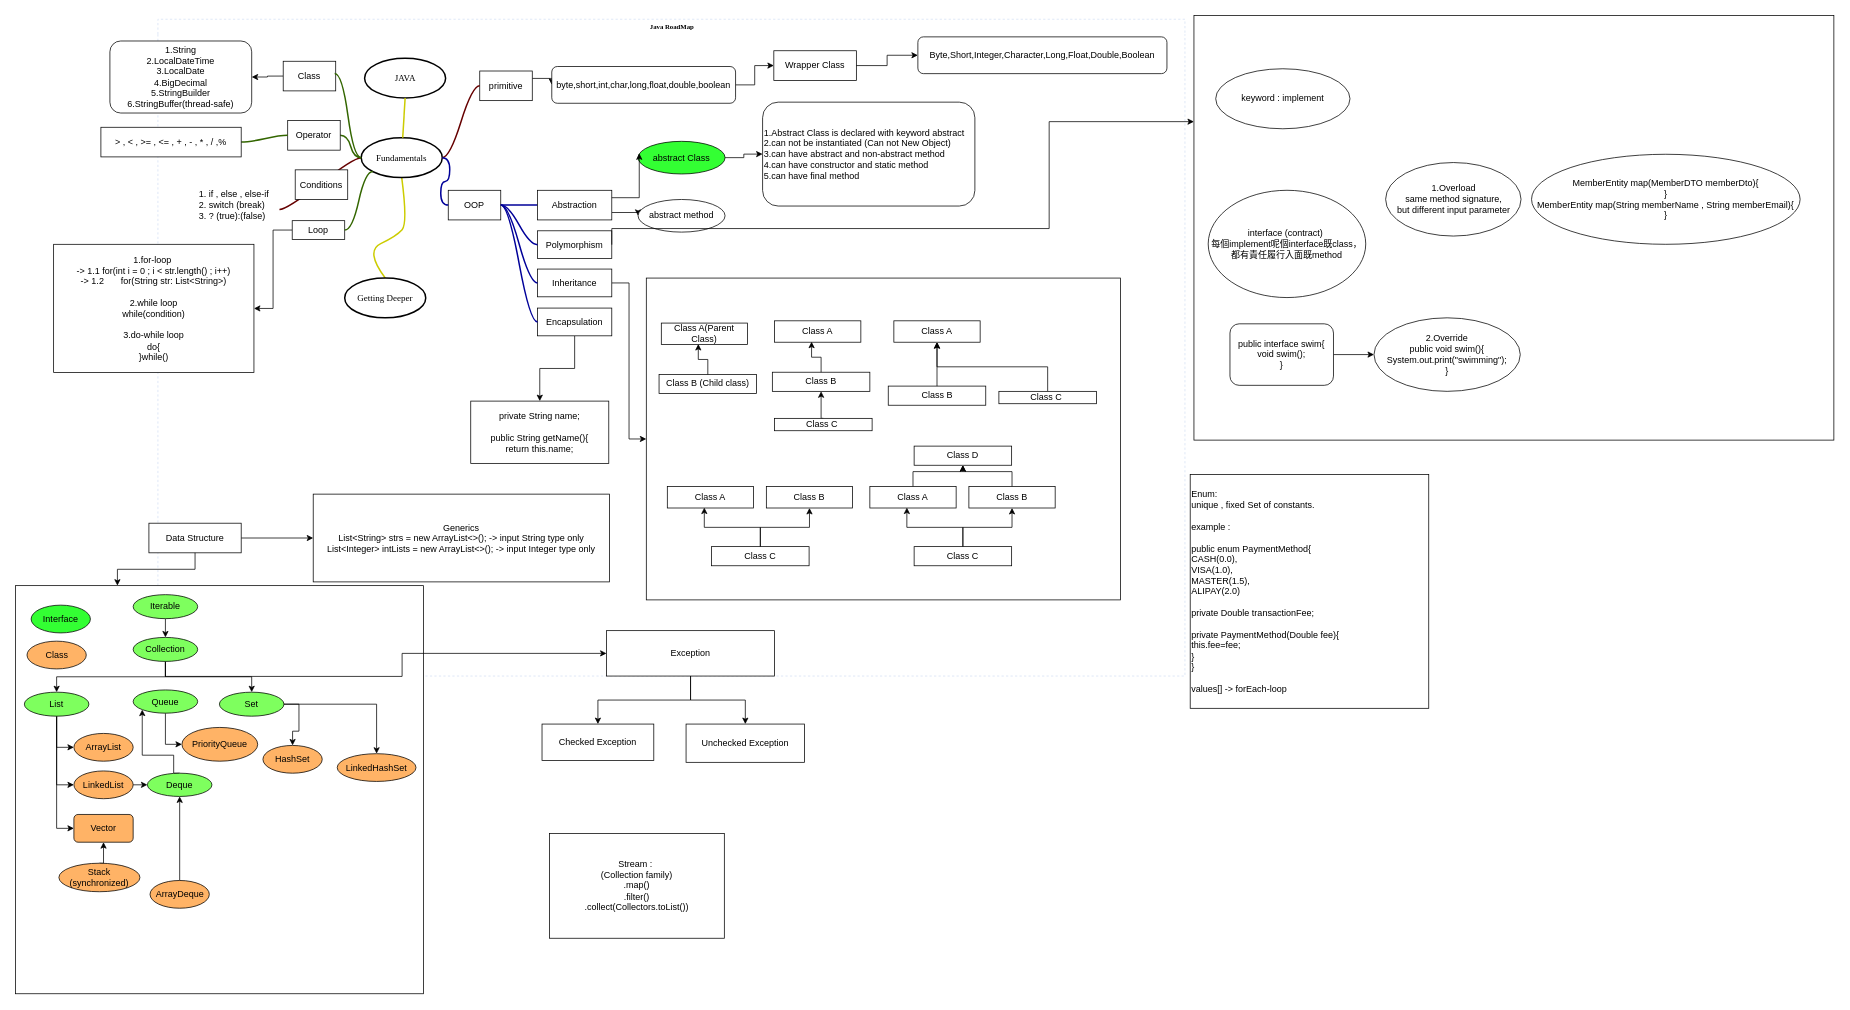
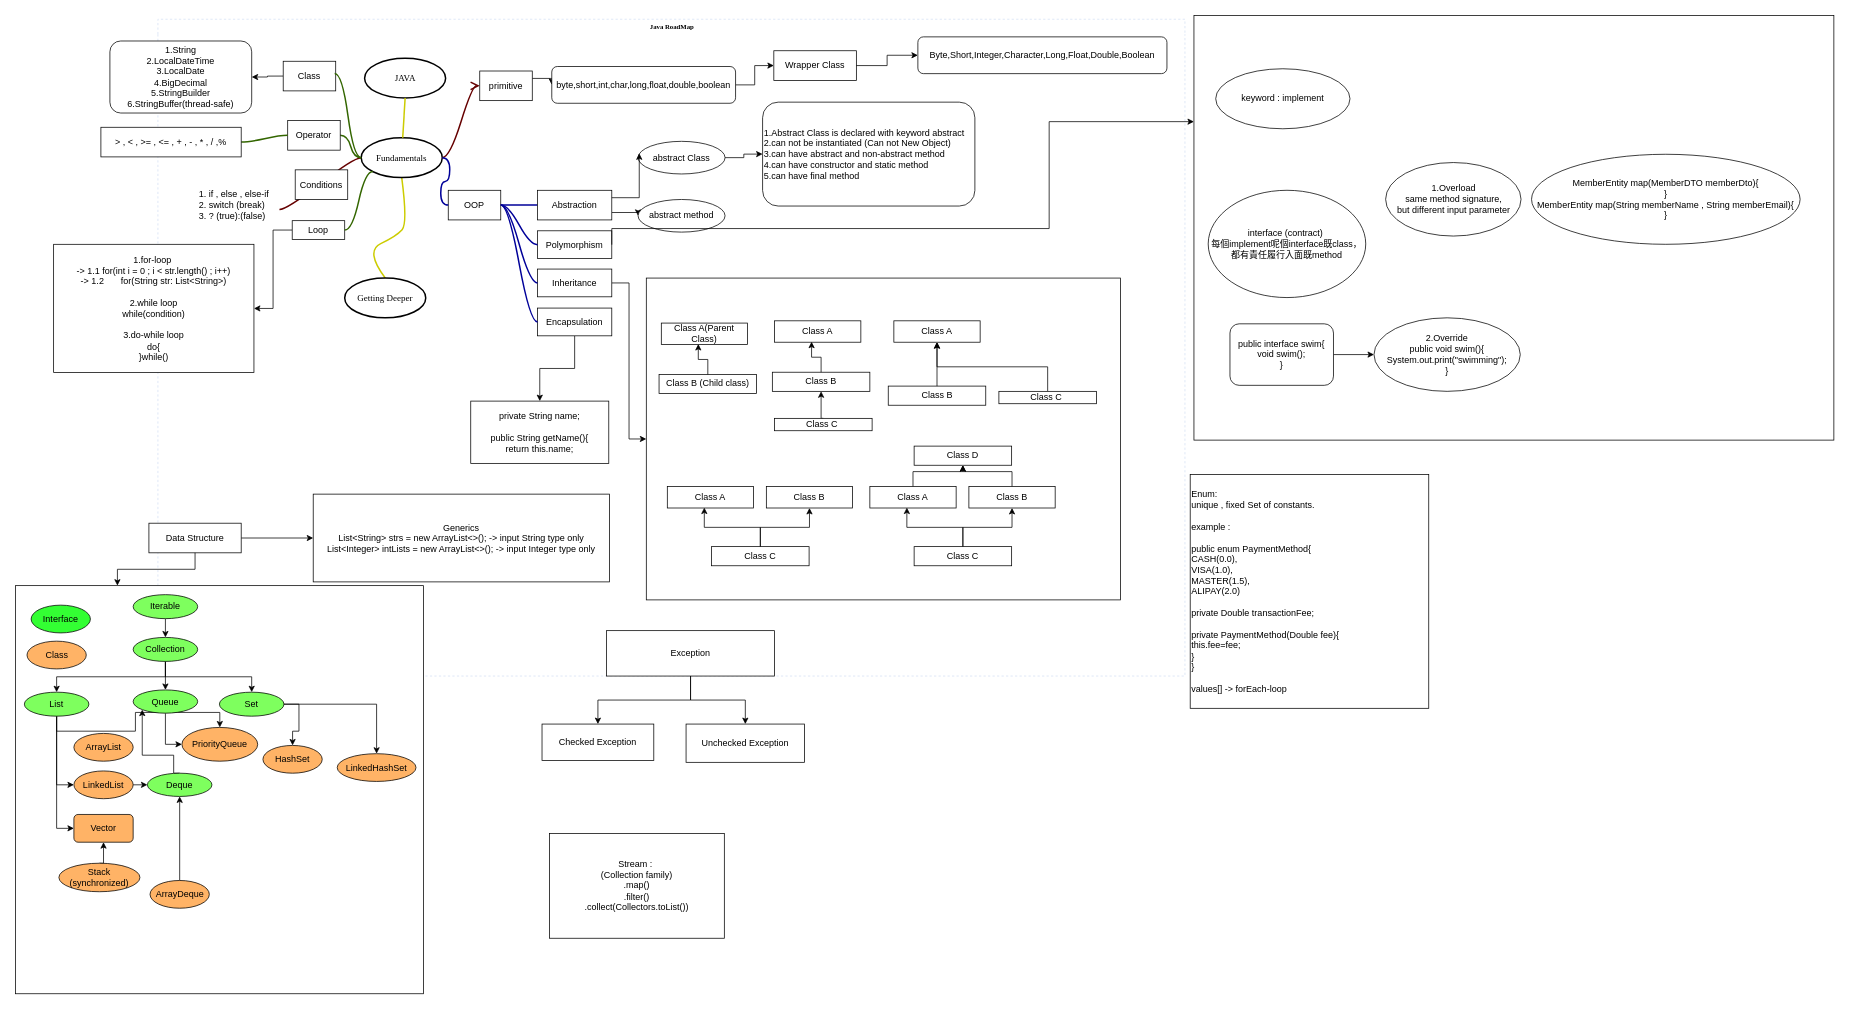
- <mxCell id="16" value="" style="edgeStyle=entityRelationEdgeStyle;startArrow=none;endArrow=none;segment=10;curved=1;strokeWidth=2;strokeColor=#660000;rounded=0;fontSize=12;startSize=8;endSize=8;exitX=1;exitY=0.5;exitDx=0;exitDy=0;" parent="2" source="12" target="15" edge="1"><mxGeometry relative="1" as="geometry"><mxPoint x="412" y="297" as="sourcePoint" /><mxPoint x="504" y="271" as="targetPoint" /></mxGeometry></mxCell>
+ <mxCell id="16" value="" style="edgeStyle=entityRelationEdgeStyle;startArrow=none;endArrow=open;segment=10;curved=1;strokeWidth=2;strokeColor=#660000;rounded=0;fontSize=12;startSize=8;endSize=8;exitX=1;exitY=0.5;exitDx=0;exitDy=0;" parent="2" source="12" target="15" edge="1"><mxGeometry relative="1" as="geometry"><mxPoint x="412" y="297" as="sourcePoint" /><mxPoint x="504" y="271" as="targetPoint" /></mxGeometry></mxCell>
- <mxCell id="38" value="abstract Class" style="ellipse;whiteSpace=wrap;html=1;fillColor=#33ff33;" parent="2" vertex="1"><mxGeometry x="640" y="162.75" width="116" height="43.5" as="geometry" /></mxCell>
+ <mxCell id="38" value="abstract Class" style="ellipse;whiteSpace=wrap;html=1;" parent="2" vertex="1"><mxGeometry x="640" y="162.75" width="116" height="43.5" as="geometry" /></mxCell>
- <mxCell id="100" style="edgeStyle=orthogonalEdgeStyle;rounded=0;orthogonalLoop=1;jettySize=auto;html=1;exitX=0.5;exitY=1;exitDx=0;exitDy=0;" edge="1" parent="1" source="102" target="84"><mxGeometry relative="1" as="geometry" /></mxCell>
+ <mxCell id="100" style="edgeStyle=orthogonalEdgeStyle;rounded=0;orthogonalLoop=1;jettySize=auto;html=1;exitX=0.5;exitY=1;exitDx=0;exitDy=0;entryX=0.5;entryY=0;entryDx=0;entryDy=0;" edge="1" parent="1" source="102" target="108"><mxGeometry relative="1" as="geometry" /></mxCell>
- <mxCell id="103" style="edgeStyle=orthogonalEdgeStyle;rounded=0;orthogonalLoop=1;jettySize=auto;html=1;exitX=0.5;exitY=1;exitDx=0;exitDy=0;entryX=0;entryY=0.5;entryDx=0;entryDy=0;" edge="1" parent="1" source="106" target="114"><mxGeometry relative="1" as="geometry" /></mxCell>
+ <mxCell id="103" style="edgeStyle=orthogonalEdgeStyle;rounded=0;orthogonalLoop=1;jettySize=auto;html=1;exitX=0.5;exitY=1;exitDx=0;exitDy=0;" edge="1" parent="1" source="106" target="117"><mxGeometry relative="1" as="geometry" /></mxCell>
